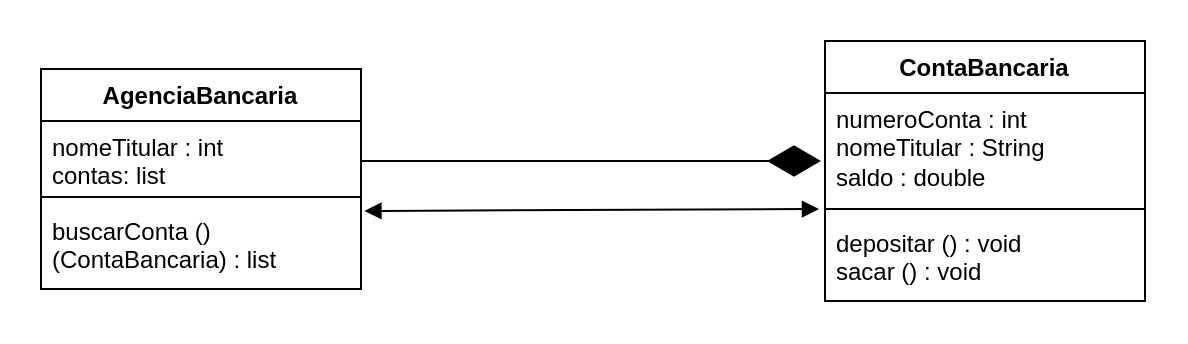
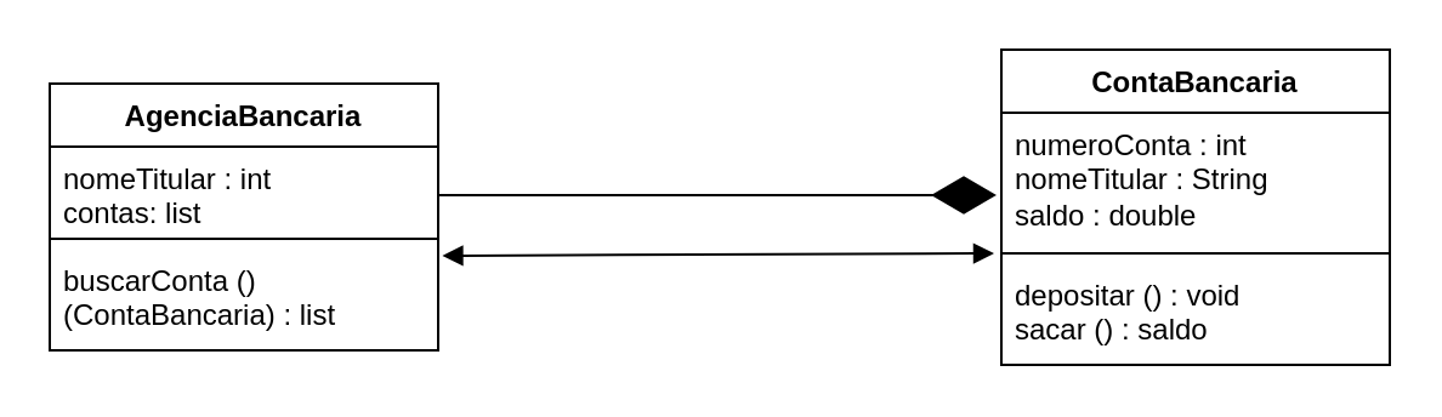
- <mxCell id="9" value="depositar () : void&lt;br&gt;sacar () : void" style="text;strokeColor=none;fillColor=none;align=left;verticalAlign=top;spacingLeft=4;spacingRight=4;overflow=hidden;rotatable=0;points=[[0,0.5],[1,0.5]];portConstraint=eastwest;whiteSpace=wrap;html=1;" vertex="1" parent="6"><mxGeometry y="88" width="160" height="42" as="geometry" /></mxCell>
+ <mxCell id="9" value="depositar () : void&lt;br&gt;sacar () : saldo" style="text;strokeColor=none;fillColor=none;align=left;verticalAlign=top;spacingLeft=4;spacingRight=4;overflow=hidden;rotatable=0;points=[[0,0.5],[1,0.5]];portConstraint=eastwest;whiteSpace=wrap;html=1;" vertex="1" parent="6"><mxGeometry y="88" width="160" height="42" as="geometry" /></mxCell>
